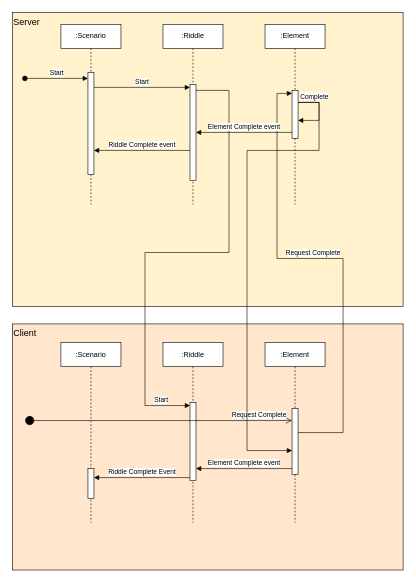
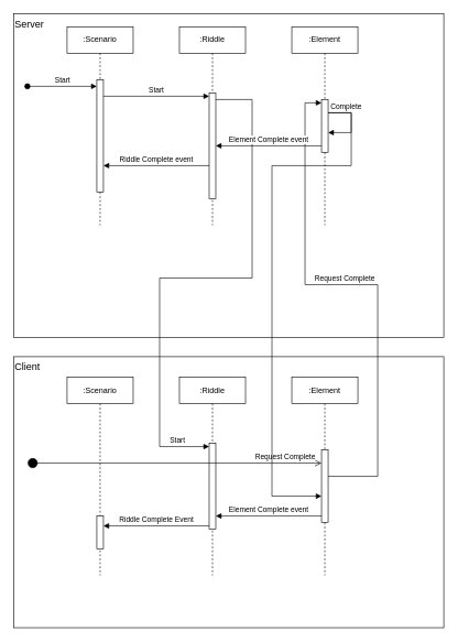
- <mxCell id="2" value="Server" style="rounded=0;whiteSpace=wrap;html=1;verticalAlign=top;align=left;fontSize=15;fillColor=#fff2cc;" vertex="1" parent="1"><mxGeometry x="20" y="20" width="651" height="490" as="geometry" /></mxCell>
+ <mxCell id="2" value="Server" style="rounded=0;whiteSpace=wrap;html=1;verticalAlign=top;align=left;fontSize=15;" vertex="1" parent="1"><mxGeometry x="20" y="20" width="651" height="490" as="geometry" /></mxCell>
- <mxCell id="11" value="Client" style="rounded=0;whiteSpace=wrap;html=1;verticalAlign=top;align=left;fontSize=15;fillColor=#ffe6cc;" vertex="1" parent="1"><mxGeometry x="20" y="539" width="651" height="410" as="geometry" /></mxCell>
+ <mxCell id="11" value="Client" style="rounded=0;whiteSpace=wrap;html=1;verticalAlign=top;align=left;fontSize=15;" vertex="1" parent="1"><mxGeometry x="20" y="539" width="651" height="410" as="geometry" /></mxCell>
